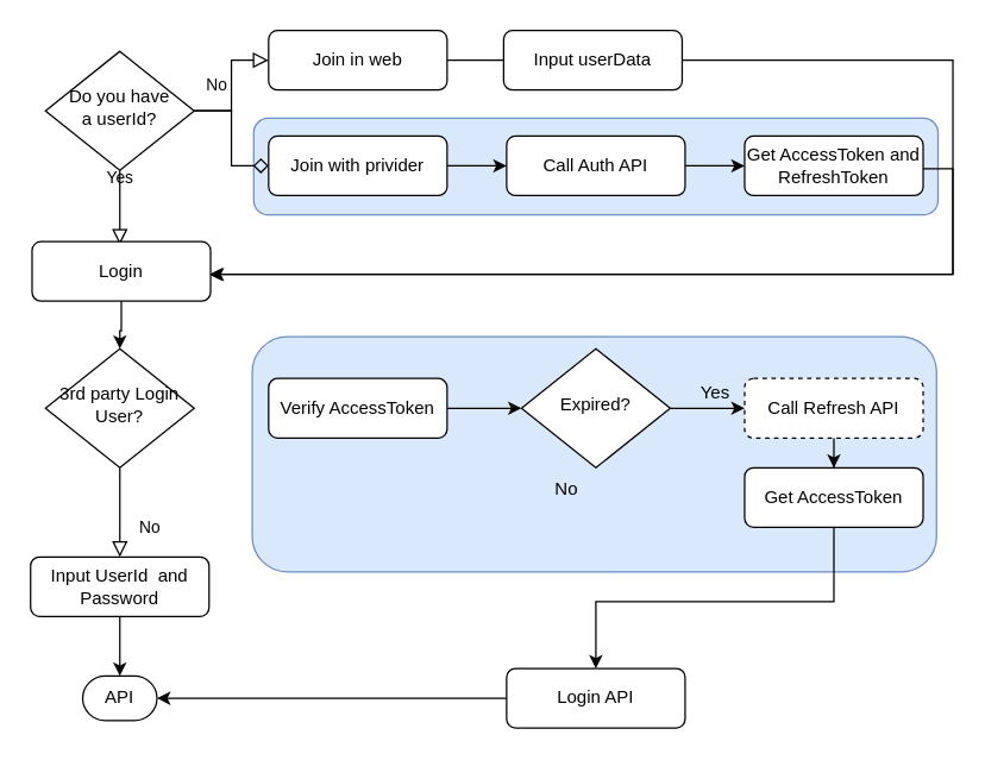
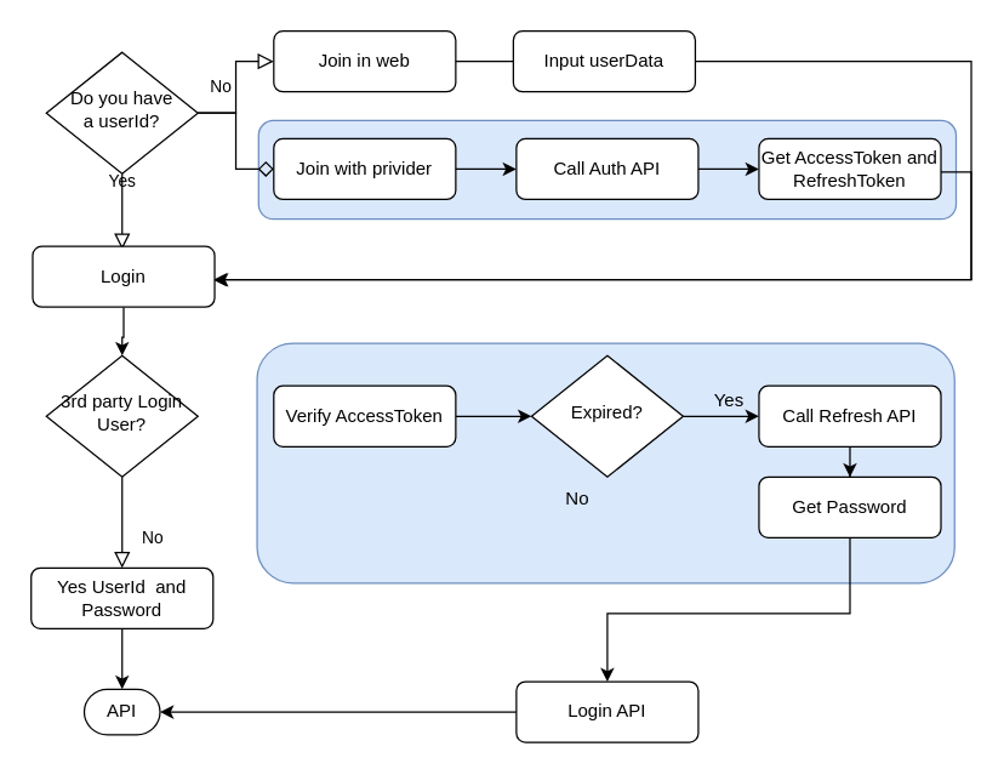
- <mxCell id="26" value="Call Refresh API" style="rounded=1;whiteSpace=wrap;html=1;fontSize=12;glass=0;strokeWidth=1;shadow=0;dashed=1;" vertex="1" parent="1"><mxGeometry x="500" y="254" width="120" height="40" as="geometry" /></mxCell>
+ <mxCell id="26" value="Call Refresh API" style="rounded=1;whiteSpace=wrap;html=1;fontSize=12;glass=0;strokeWidth=1;shadow=0;" vertex="1" parent="1"><mxGeometry x="500" y="254" width="120" height="40" as="geometry" /></mxCell>
- <mxCell id="28" value="Get AccessToken" style="rounded=1;whiteSpace=wrap;html=1;fontSize=12;glass=0;strokeWidth=1;shadow=0;" vertex="1" parent="1"><mxGeometry x="500" y="314" width="120" height="40" as="geometry" /></mxCell>
+ <mxCell id="28" value="Get Password" style="rounded=1;whiteSpace=wrap;html=1;fontSize=12;glass=0;strokeWidth=1;shadow=0;" vertex="1" parent="1"><mxGeometry x="500" y="314" width="120" height="40" as="geometry" /></mxCell>
- <mxCell id="12" value="Input UserId&amp;nbsp; and Password" style="rounded=1;whiteSpace=wrap;html=1;fontSize=12;glass=0;strokeWidth=1;shadow=0;" parent="1" vertex="1"><mxGeometry x="20" y="374" width="120" height="40" as="geometry" /></mxCell>
+ <mxCell id="12" value="Yes UserId&amp;nbsp; and Password" style="rounded=1;whiteSpace=wrap;html=1;fontSize=12;glass=0;strokeWidth=1;shadow=0;" parent="1" vertex="1"><mxGeometry x="20" y="374" width="120" height="40" as="geometry" /></mxCell>
